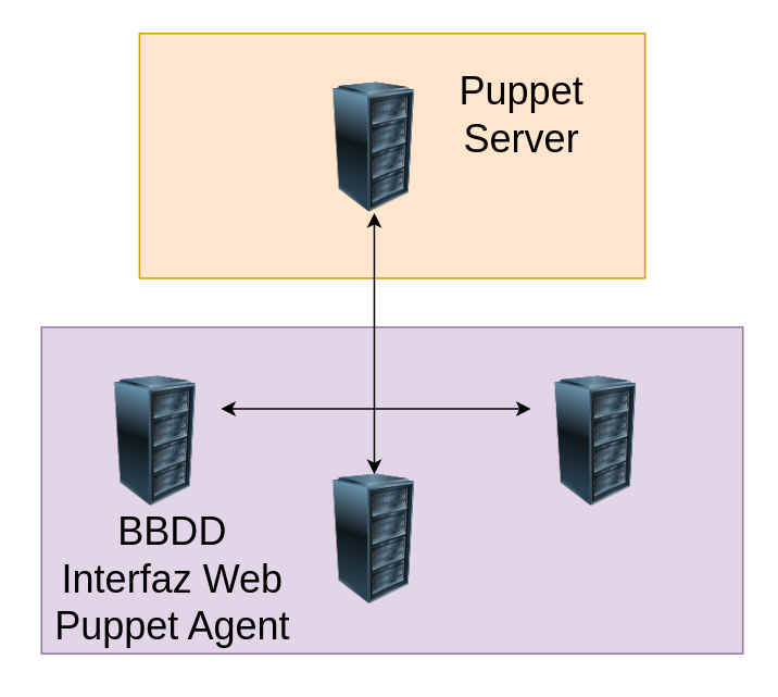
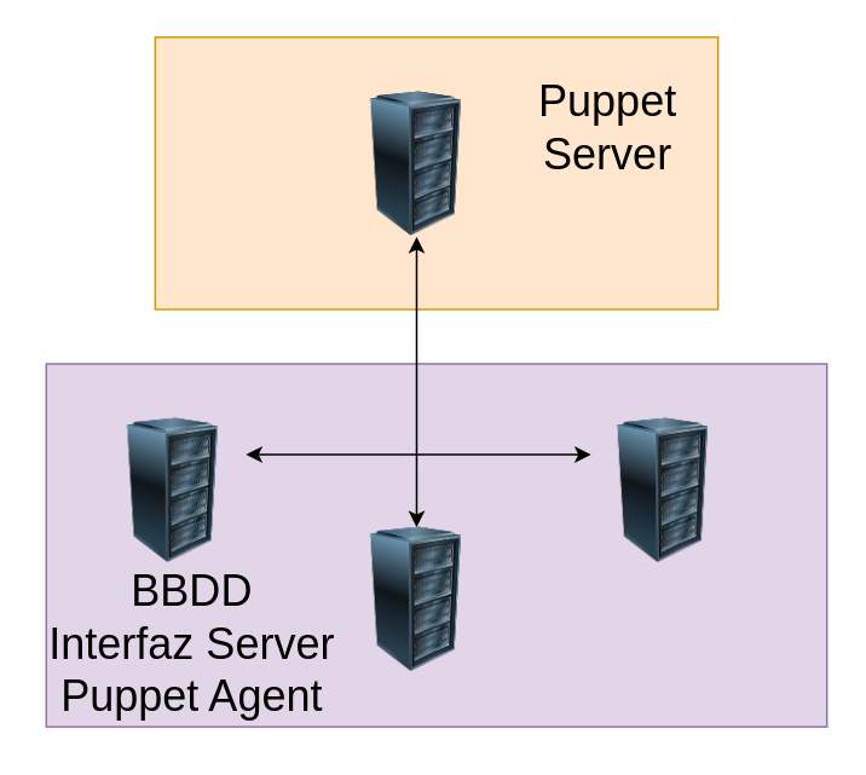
- <mxCell id="9" value="&lt;font style=&quot;font-size: 24px;&quot;&gt;Puppet&lt;/font&gt;&lt;div&gt;&lt;font style=&quot;font-size: 24px;&quot;&gt;Server&lt;/font&gt;&lt;/div&gt;" style="text;html=1;align=center;verticalAlign=middle;resizable=0;points=[];autosize=1;strokeColor=none;fillColor=none;labelBackgroundColor=none;rounded=1;arcSize=0;" parent="1" vertex="1"><mxGeometry x="269" y="35" width="100" height="70" as="geometry" /></mxCell>
+ <mxCell id="9" value="&lt;font style=&quot;font-size: 24px;&quot;&gt;Puppet&lt;/font&gt;&lt;div&gt;&lt;font style=&quot;font-size: 24px;&quot;&gt;Server&lt;/font&gt;&lt;/div&gt;" style="text;html=1;align=center;verticalAlign=middle;resizable=0;points=[];autosize=1;strokeColor=none;fillColor=none;labelBackgroundColor=none;rounded=1;arcSize=0;" parent="1" vertex="1"><mxGeometry x="284" y="35" width="100" height="70" as="geometry" /></mxCell>
- <mxCell id="10" value="&lt;font style=&quot;font-size: 24px;&quot;&gt;BBDD&lt;/font&gt;&lt;div&gt;&lt;font style=&quot;font-size: 24px;&quot;&gt;Interfaz Web&lt;/font&gt;&lt;/div&gt;&lt;div&gt;&lt;font style=&quot;font-size: 24px;&quot;&gt;Puppet Agent&lt;/font&gt;&lt;/div&gt;" style="text;html=1;align=center;verticalAlign=middle;resizable=0;points=[];autosize=1;strokeColor=none;fillColor=none;labelPosition=center;verticalLabelPosition=middle;" parent="1" vertex="1"><mxGeometry x="20" y="305" width="170" height="100" as="geometry" /></mxCell>
+ <mxCell id="10" value="&lt;font style=&quot;font-size: 24px;&quot;&gt;BBDD&lt;/font&gt;&lt;div&gt;&lt;font style=&quot;font-size: 24px;&quot;&gt;Interfaz Server&lt;/font&gt;&lt;/div&gt;&lt;div&gt;&lt;font style=&quot;font-size: 24px;&quot;&gt;Puppet Agent&lt;/font&gt;&lt;/div&gt;" style="text;html=1;align=center;verticalAlign=middle;resizable=0;points=[];autosize=1;strokeColor=none;fillColor=none;labelPosition=center;verticalLabelPosition=middle;" parent="1" vertex="1"><mxGeometry x="20" y="305" width="170" height="100" as="geometry" /></mxCell>
